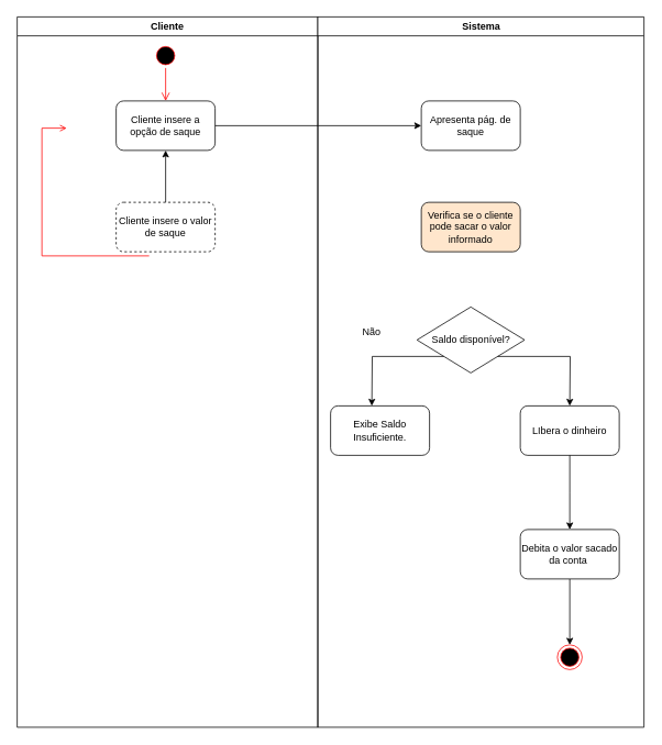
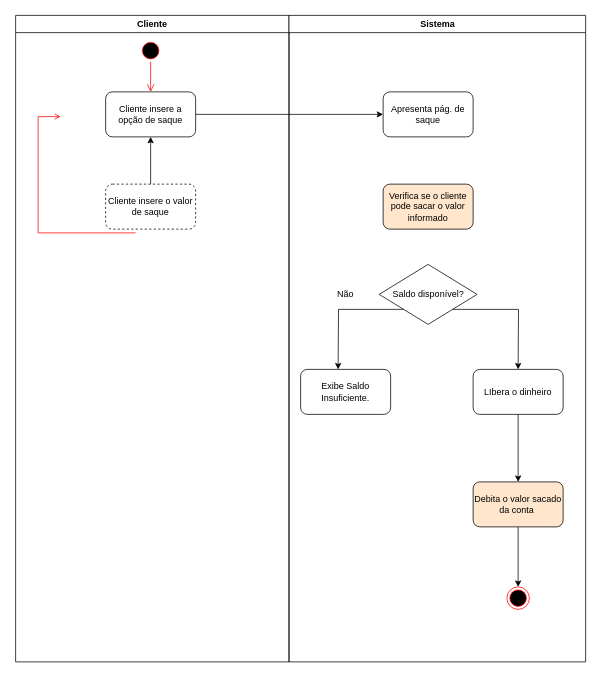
- <mxCell id="13" value="Não" style="text;html=1;strokeColor=none;fillColor=none;align=center;verticalAlign=middle;whiteSpace=wrap;rounded=0;" vertex="1" parent="8"><mxGeometry x="35.5" y="367" width="60" height="30" as="geometry" /></mxCell>
+ <mxCell id="13" value="Não" style="text;html=1;strokeColor=none;fillColor=none;align=center;verticalAlign=middle;whiteSpace=wrap;rounded=0;" vertex="1" parent="8"><mxGeometry x="45.5" y="357" width="60" height="30" as="geometry" /></mxCell>
- <mxCell id="11" value="Saldo disponível?" style="rhombus;whiteSpace=wrap;html=1;" vertex="1" parent="8"><mxGeometry x="120.25" y="352" width="130.5" height="80" as="geometry" /></mxCell>
+ <mxCell id="11" value="Saldo disponível?" style="rhombus;whiteSpace=wrap;html=1;" vertex="1" parent="8"><mxGeometry x="120.25" y="332" width="130.5" height="80" as="geometry" /></mxCell>
- <mxCell id="16" value="Debita o valor sacado da conta&amp;nbsp;" style="rounded=1;whiteSpace=wrap;html=1;" vertex="1" parent="8"><mxGeometry x="245.5" y="622" width="120" height="60" as="geometry" /></mxCell>
+ <mxCell id="16" value="Debita o valor sacado da conta&amp;nbsp;" style="rounded=1;whiteSpace=wrap;html=1;fillColor=#ffe6cc;" vertex="1" parent="8"><mxGeometry x="245.5" y="622" width="120" height="60" as="geometry" /></mxCell>
